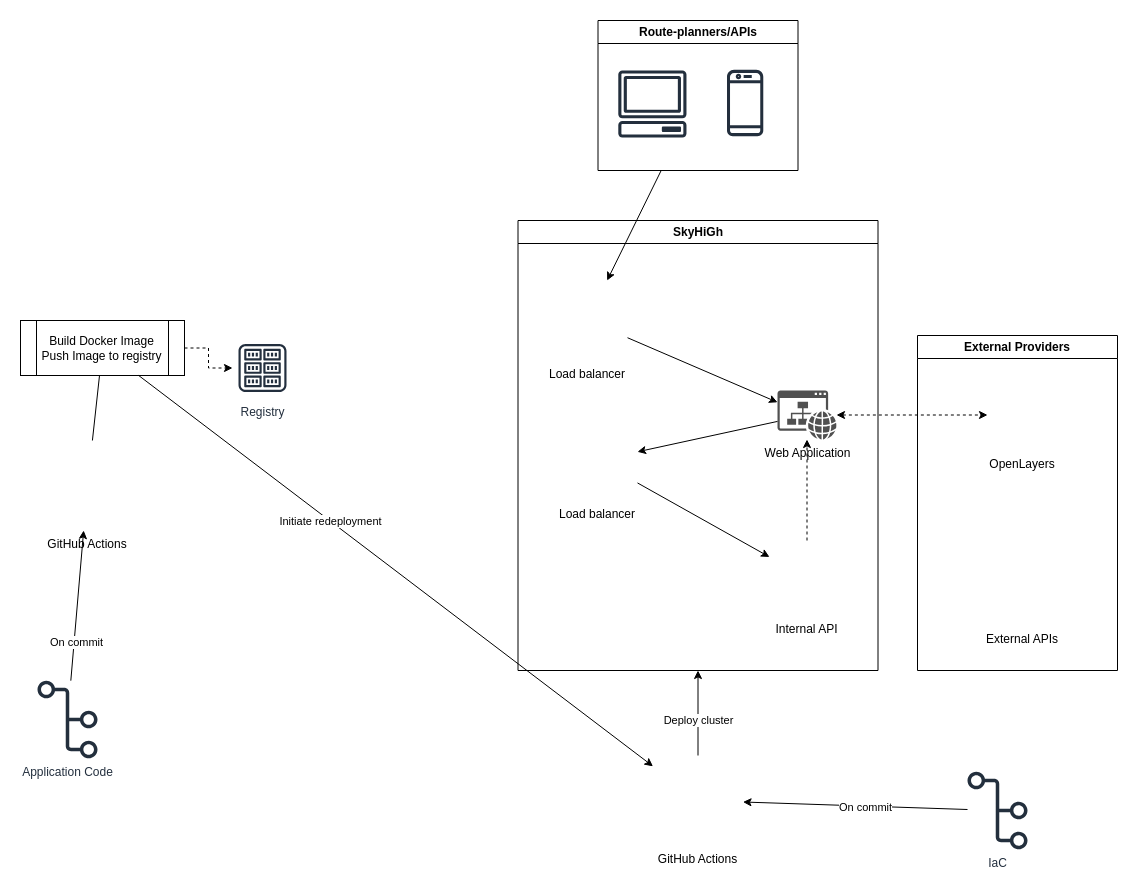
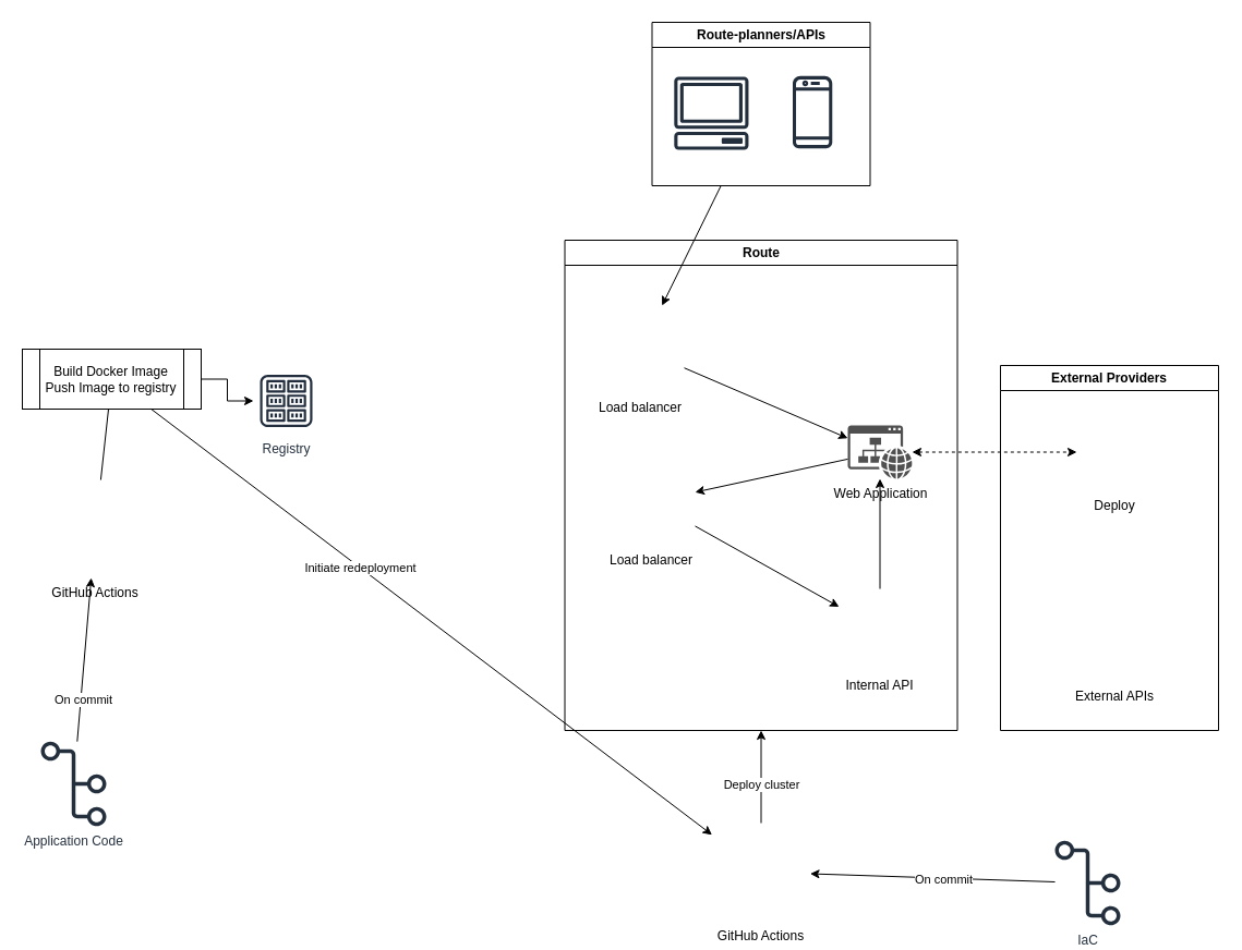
- <mxCell id="4" value="SkyHiGh" style="swimlane;whiteSpace=wrap;html=1;" parent="1" vertex="1"><mxGeometry x="517.5" y="220" width="360" height="450" as="geometry"><mxRectangle x="260" y="255" width="160" height="30" as="alternateBounds" /></mxGeometry></mxCell>
+ <mxCell id="4" value="Route" style="swimlane;whiteSpace=wrap;html=1;" parent="1" vertex="1"><mxGeometry x="517.5" y="220" width="360" height="450" as="geometry"><mxRectangle x="260" y="255" width="160" height="30" as="alternateBounds" /></mxGeometry></mxCell>
- <mxCell id="29" style="edgeStyle=orthogonalEdgeStyle;rounded=0;orthogonalLoop=1;jettySize=auto;html=1;dashed=1;" edge="1" parent="1" source="30" target="31"><mxGeometry relative="1" as="geometry" /></mxCell>
+ <mxCell id="29" style="edgeStyle=orthogonalEdgeStyle;rounded=0;orthogonalLoop=1;jettySize=auto;html=1;" edge="1" parent="1" source="30" target="31"><mxGeometry relative="1" as="geometry" /></mxCell>
- <mxCell id="25" value="OpenLayers" style="shape=image;verticalLabelPosition=bottom;labelBackgroundColor=default;verticalAlign=top;aspect=fixed;imageAspect=0;image=https://www.svgrepo.com/show/306511/openlayers.svg;" parent="24" vertex="1"><mxGeometry x="70" y="44.5" width="70" height="70" as="geometry" /></mxCell>
+ <mxCell id="25" value="Deploy" style="shape=image;verticalLabelPosition=bottom;labelBackgroundColor=default;verticalAlign=top;aspect=fixed;imageAspect=0;image=https://www.svgrepo.com/show/306511/openlayers.svg;" parent="24" vertex="1"><mxGeometry x="70" y="44.5" width="70" height="70" as="geometry" /></mxCell>
- <mxCell id="9" value="" style="endArrow=classic;html=1;rounded=0;dashed=1;" parent="4" source="6" target="5" edge="1"><mxGeometry width="50" height="50" relative="1" as="geometry"><mxPoint x="159.5" y="230" as="sourcePoint" /><mxPoint x="209.5" y="180" as="targetPoint" /></mxGeometry></mxCell>
+ <mxCell id="9" value="" style="endArrow=classic;html=1;rounded=0;" parent="4" source="6" target="5" edge="1"><mxGeometry width="50" height="50" relative="1" as="geometry"><mxPoint x="159.5" y="230" as="sourcePoint" /><mxPoint x="209.5" y="180" as="targetPoint" /></mxGeometry></mxCell>
